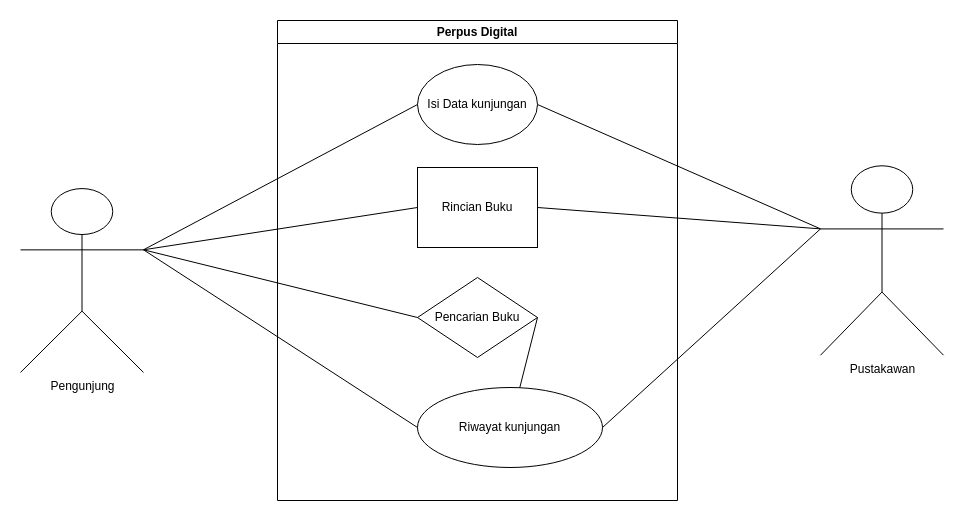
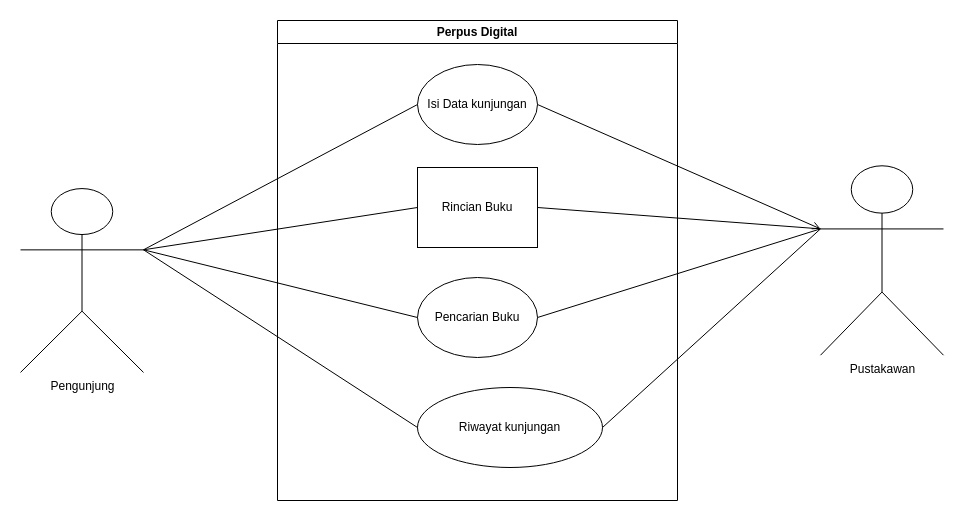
- <mxCell id="13" value="" style="endArrow=none;html=1;rounded=0;entryX=0;entryY=0.333;entryDx=0;entryDy=0;entryPerimeter=0;exitX=1;exitY=0.5;exitDx=0;exitDy=0;" edge="1" parent="1" source="3" target="8"><mxGeometry width="50" height="50" relative="1" as="geometry"><mxPoint x="297" y="396" as="sourcePoint" /><mxPoint x="347" y="346" as="targetPoint" /></mxGeometry></mxCell>
+ <mxCell id="13" value="" style="endArrow=open;html=1;rounded=0;entryX=0;entryY=0.333;entryDx=0;entryDy=0;entryPerimeter=0;exitX=1;exitY=0.5;exitDx=0;exitDy=0;" edge="1" parent="1" source="3" target="8"><mxGeometry width="50" height="50" relative="1" as="geometry"><mxPoint x="297" y="396" as="sourcePoint" /><mxPoint x="347" y="346" as="targetPoint" /></mxGeometry></mxCell>
- <mxCell id="5" value="Pencarian Buku" style="rhombus;whiteSpace=wrap;html=1;" vertex="1" parent="2"><mxGeometry x="140" y="257" width="120" height="80" as="geometry" /></mxCell>
+ <mxCell id="5" value="Pencarian Buku" style="ellipse;whiteSpace=wrap;html=1;" vertex="1" parent="2"><mxGeometry x="140" y="257" width="120" height="80" as="geometry" /></mxCell>
- <mxCell id="15" value="" style="endArrow=none;html=1;rounded=0;exitX=1;exitY=0.5;exitDx=0;exitDy=0;" edge="1" parent="1" source="5" target="4"><mxGeometry width="50" height="50" relative="1" as="geometry"><mxPoint x="297" y="396" as="sourcePoint" /><mxPoint x="347" y="346" as="targetPoint" /></mxGeometry></mxCell>
+ <mxCell id="15" value="" style="endArrow=none;html=1;rounded=0;entryX=0;entryY=0.333;entryDx=0;entryDy=0;entryPerimeter=0;exitX=1;exitY=0.5;exitDx=0;exitDy=0;" edge="1" parent="1" source="5" target="8"><mxGeometry width="50" height="50" relative="1" as="geometry"><mxPoint x="297" y="396" as="sourcePoint" /><mxPoint x="347" y="346" as="targetPoint" /></mxGeometry></mxCell>
